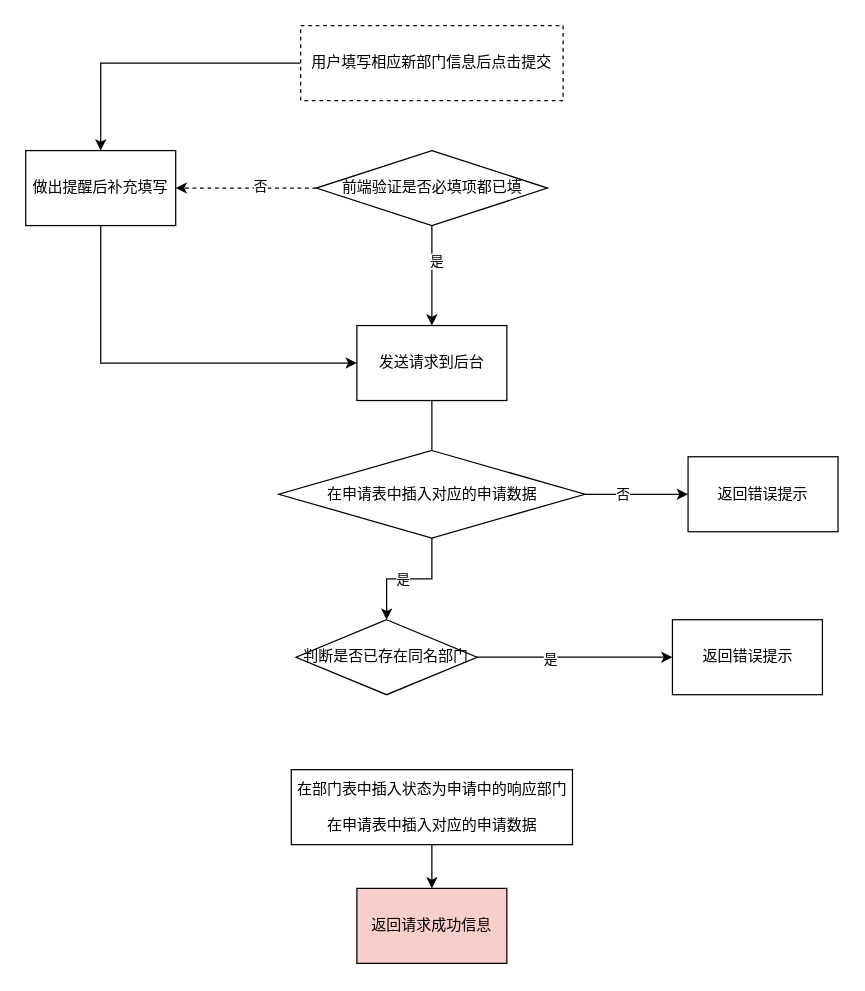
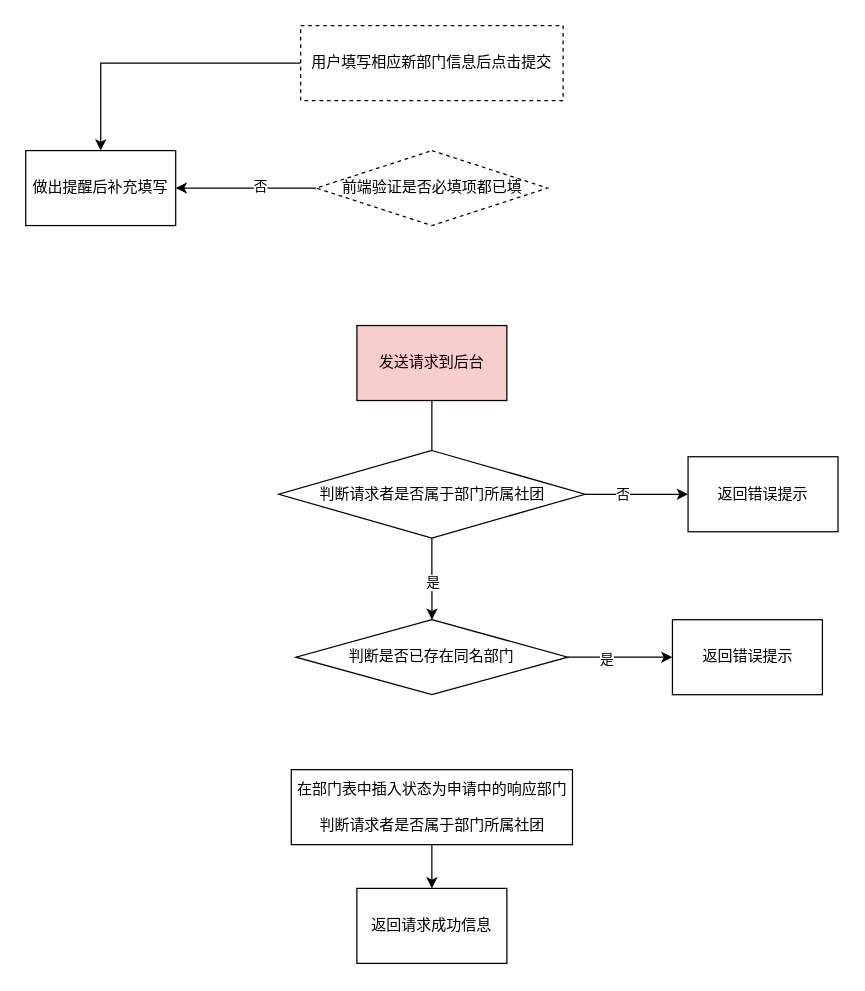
- <mxCell id="6" value="" style="edgeStyle=orthogonalEdgeStyle;rounded=0;orthogonalLoop=1;jettySize=auto;html=1;dashed=1;" parent="1" source="8" target="12" edge="1"><mxGeometry relative="1" as="geometry" /></mxCell>
+ <mxCell id="6" value="" style="edgeStyle=orthogonalEdgeStyle;rounded=0;orthogonalLoop=1;jettySize=auto;html=1;" parent="1" source="8" target="12" edge="1"><mxGeometry relative="1" as="geometry" /></mxCell>
- <mxCell id="8" value="&lt;span&gt;前端验证是否必填项都已填&lt;/span&gt;" style="rhombus;whiteSpace=wrap;html=1;" parent="1" vertex="1"><mxGeometry x="252.5" y="120" width="185" height="60" as="geometry" /></mxCell>
+ <mxCell id="8" value="&lt;span&gt;前端验证是否必填项都已填&lt;/span&gt;" style="rhombus;whiteSpace=wrap;html=1;dashed=1;" parent="1" vertex="1"><mxGeometry x="252.5" y="120" width="185" height="60" as="geometry" /></mxCell>
- <mxCell id="4" value="" style="edgeStyle=orthogonalEdgeStyle;rounded=0;orthogonalLoop=1;jettySize=auto;html=1;" parent="1" source="8" target="10" edge="1"><mxGeometry relative="1" as="geometry" /></mxCell>
- <mxCell id="5" value="是" style="edgeLabel;html=1;align=center;verticalAlign=middle;resizable=0;points=[];" parent="4" vertex="1" connectable="0"><mxGeometry x="-0.312" y="3" relative="1" as="geometry"><mxPoint as="offset" /></mxGeometry></mxCell>
- <mxCell id="11" style="edgeStyle=orthogonalEdgeStyle;rounded=0;orthogonalLoop=1;jettySize=auto;html=1;entryX=0;entryY=0.5;entryDx=0;entryDy=0;" parent="1" source="12" target="10" edge="1"><mxGeometry relative="1" as="geometry"><Array as="points"><mxPoint x="80" y="290" /></Array></mxGeometry></mxCell>
- <mxCell id="10" value="发送请求到后台" style="whiteSpace=wrap;html=1;" parent="1" vertex="1"><mxGeometry x="285" y="260" width="120" height="60" as="geometry" /></mxCell>
+ <mxCell id="10" value="发送请求到后台" style="whiteSpace=wrap;html=1;fillColor=#f8cecc;" parent="1" vertex="1"><mxGeometry x="285" y="260" width="120" height="60" as="geometry" /></mxCell>
- <mxCell id="24" value="在申请表中插入对应的申请数据" style="rhombus;whiteSpace=wrap;html=1;" vertex="1" parent="1"><mxGeometry x="222.5" y="360" width="245" height="70" as="geometry" /></mxCell>
+ <mxCell id="24" value="判断请求者是否属于部门所属社团" style="rhombus;whiteSpace=wrap;html=1;" vertex="1" parent="1"><mxGeometry x="222.5" y="360" width="245" height="70" as="geometry" /></mxCell>
- <mxCell id="15" value="判断是否已存在同名部门" style="rhombus;whiteSpace=wrap;html=1;" parent="1" vertex="1"><mxGeometry x="236.25" y="495.4" width="145" height="60" as="geometry" /></mxCell>
+ <mxCell id="15" value="判断是否已存在同名部门" style="rhombus;whiteSpace=wrap;html=1;" parent="1" vertex="1"><mxGeometry x="236.25" y="495.4" width="217.5" height="60" as="geometry" /></mxCell>
- <mxCell id="18" value="在部门表中插入状态为申请中的响应部门&lt;br&gt;&lt;br&gt;在申请表中插入对应的申请数据" style="whiteSpace=wrap;html=1;" parent="1" vertex="1"><mxGeometry x="232.5" y="615.4" width="225" height="60" as="geometry" /></mxCell>
+ <mxCell id="18" value="在部门表中插入状态为申请中的响应部门&lt;br&gt;&lt;br&gt;判断请求者是否属于部门所属社团" style="whiteSpace=wrap;html=1;" parent="1" vertex="1"><mxGeometry x="232.5" y="615.4" width="225" height="60" as="geometry" /></mxCell>
- <mxCell id="19" value="返回请求成功信息" style="whiteSpace=wrap;html=1;fillColor=#f8cecc;" parent="1" vertex="1"><mxGeometry x="285" y="710.4" width="120" height="60" as="geometry" /></mxCell>
+ <mxCell id="19" value="返回请求成功信息" style="whiteSpace=wrap;html=1;" parent="1" vertex="1"><mxGeometry x="285" y="710.4" width="120" height="60" as="geometry" /></mxCell>
